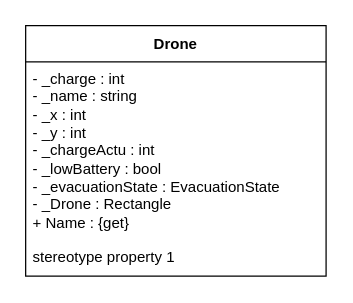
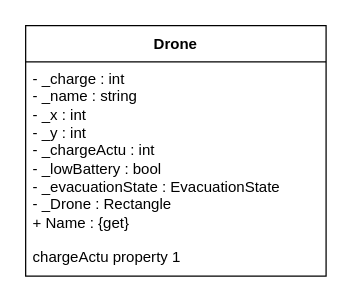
- <mxCell id="4" value="stereotype property 1" style="text;html=1;strokeColor=none;fillColor=none;align=left;verticalAlign=middle;spacingLeft=4;spacingRight=4;overflow=hidden;rotatable=0;points=[[0,0.5],[1,0.5]];portConstraint=eastwest;whiteSpace=wrap;" vertex="1" parent="2"><mxGeometry y="170" width="240" height="30" as="geometry" /></mxCell>
+ <mxCell id="4" value="chargeActu property 1" style="text;html=1;strokeColor=none;fillColor=none;align=left;verticalAlign=middle;spacingLeft=4;spacingRight=4;overflow=hidden;rotatable=0;points=[[0,0.5],[1,0.5]];portConstraint=eastwest;whiteSpace=wrap;" vertex="1" parent="2"><mxGeometry y="170" width="240" height="30" as="geometry" /></mxCell>
